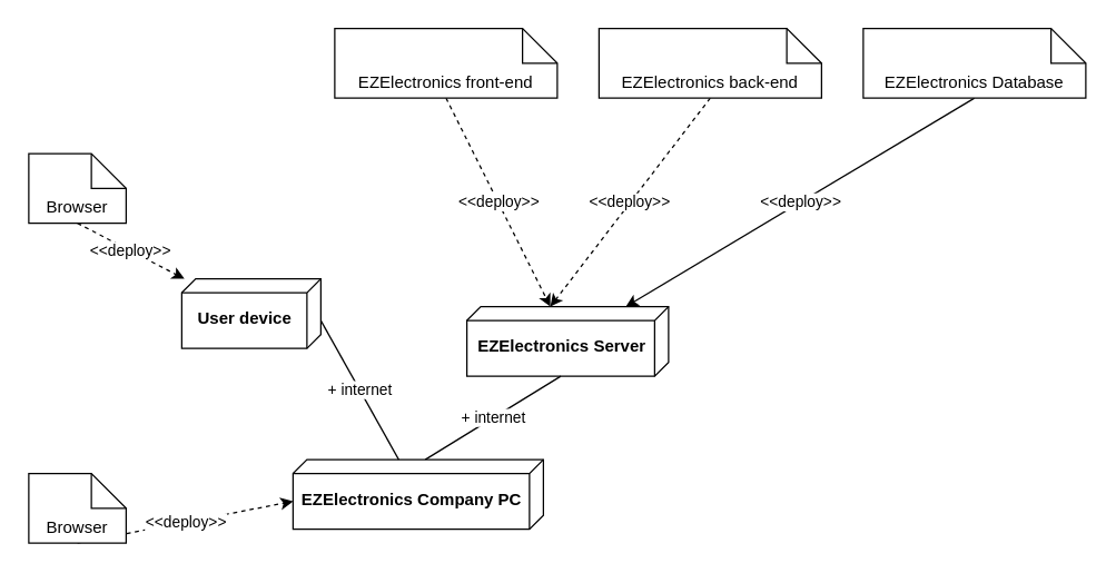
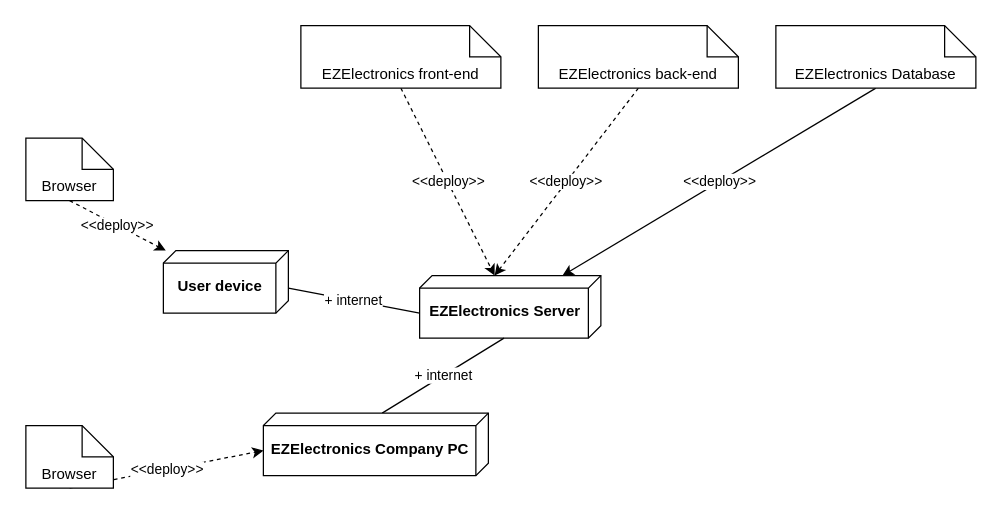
- <mxCell id="7" value="+ internet" style="edgeStyle=none;html=1;exitX=0;exitY=0;exitDx=30;exitDy=0;exitPerimeter=0;endArrow=none;endFill=0;" parent="1" source="8" target="6" edge="1"><mxGeometry relative="1" as="geometry" /></mxCell>
+ <mxCell id="7" value="+ internet" style="edgeStyle=none;html=1;exitX=0;exitY=0;exitDx=30;exitDy=0;exitPerimeter=0;entryX=0;entryY=0;entryDx=30;entryDy=145;entryPerimeter=0;endArrow=none;endFill=0;" parent="1" source="8" target="2" edge="1"><mxGeometry relative="1" as="geometry" /></mxCell>
